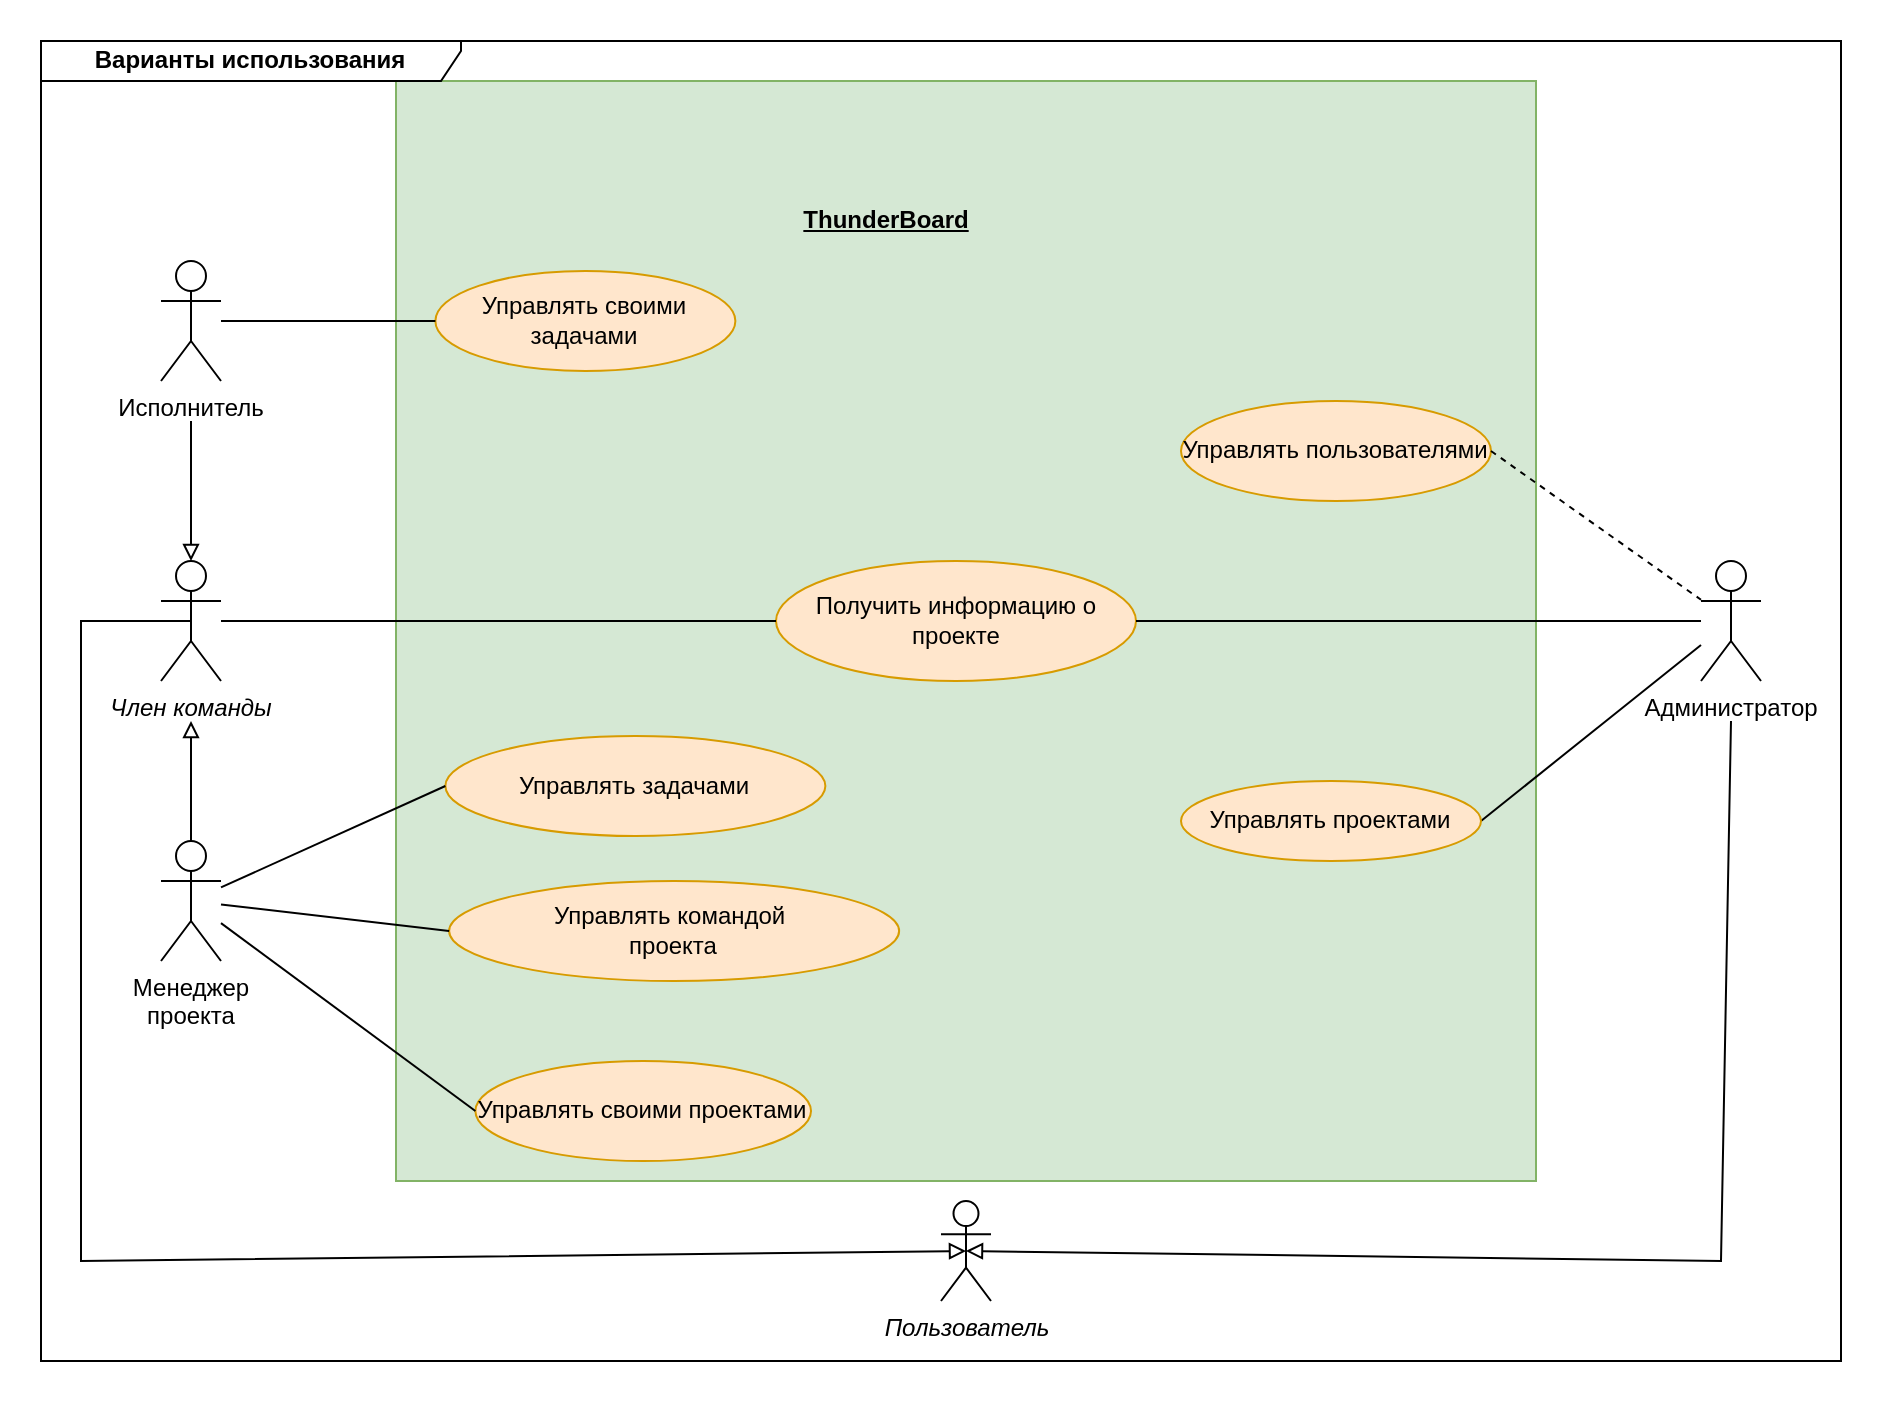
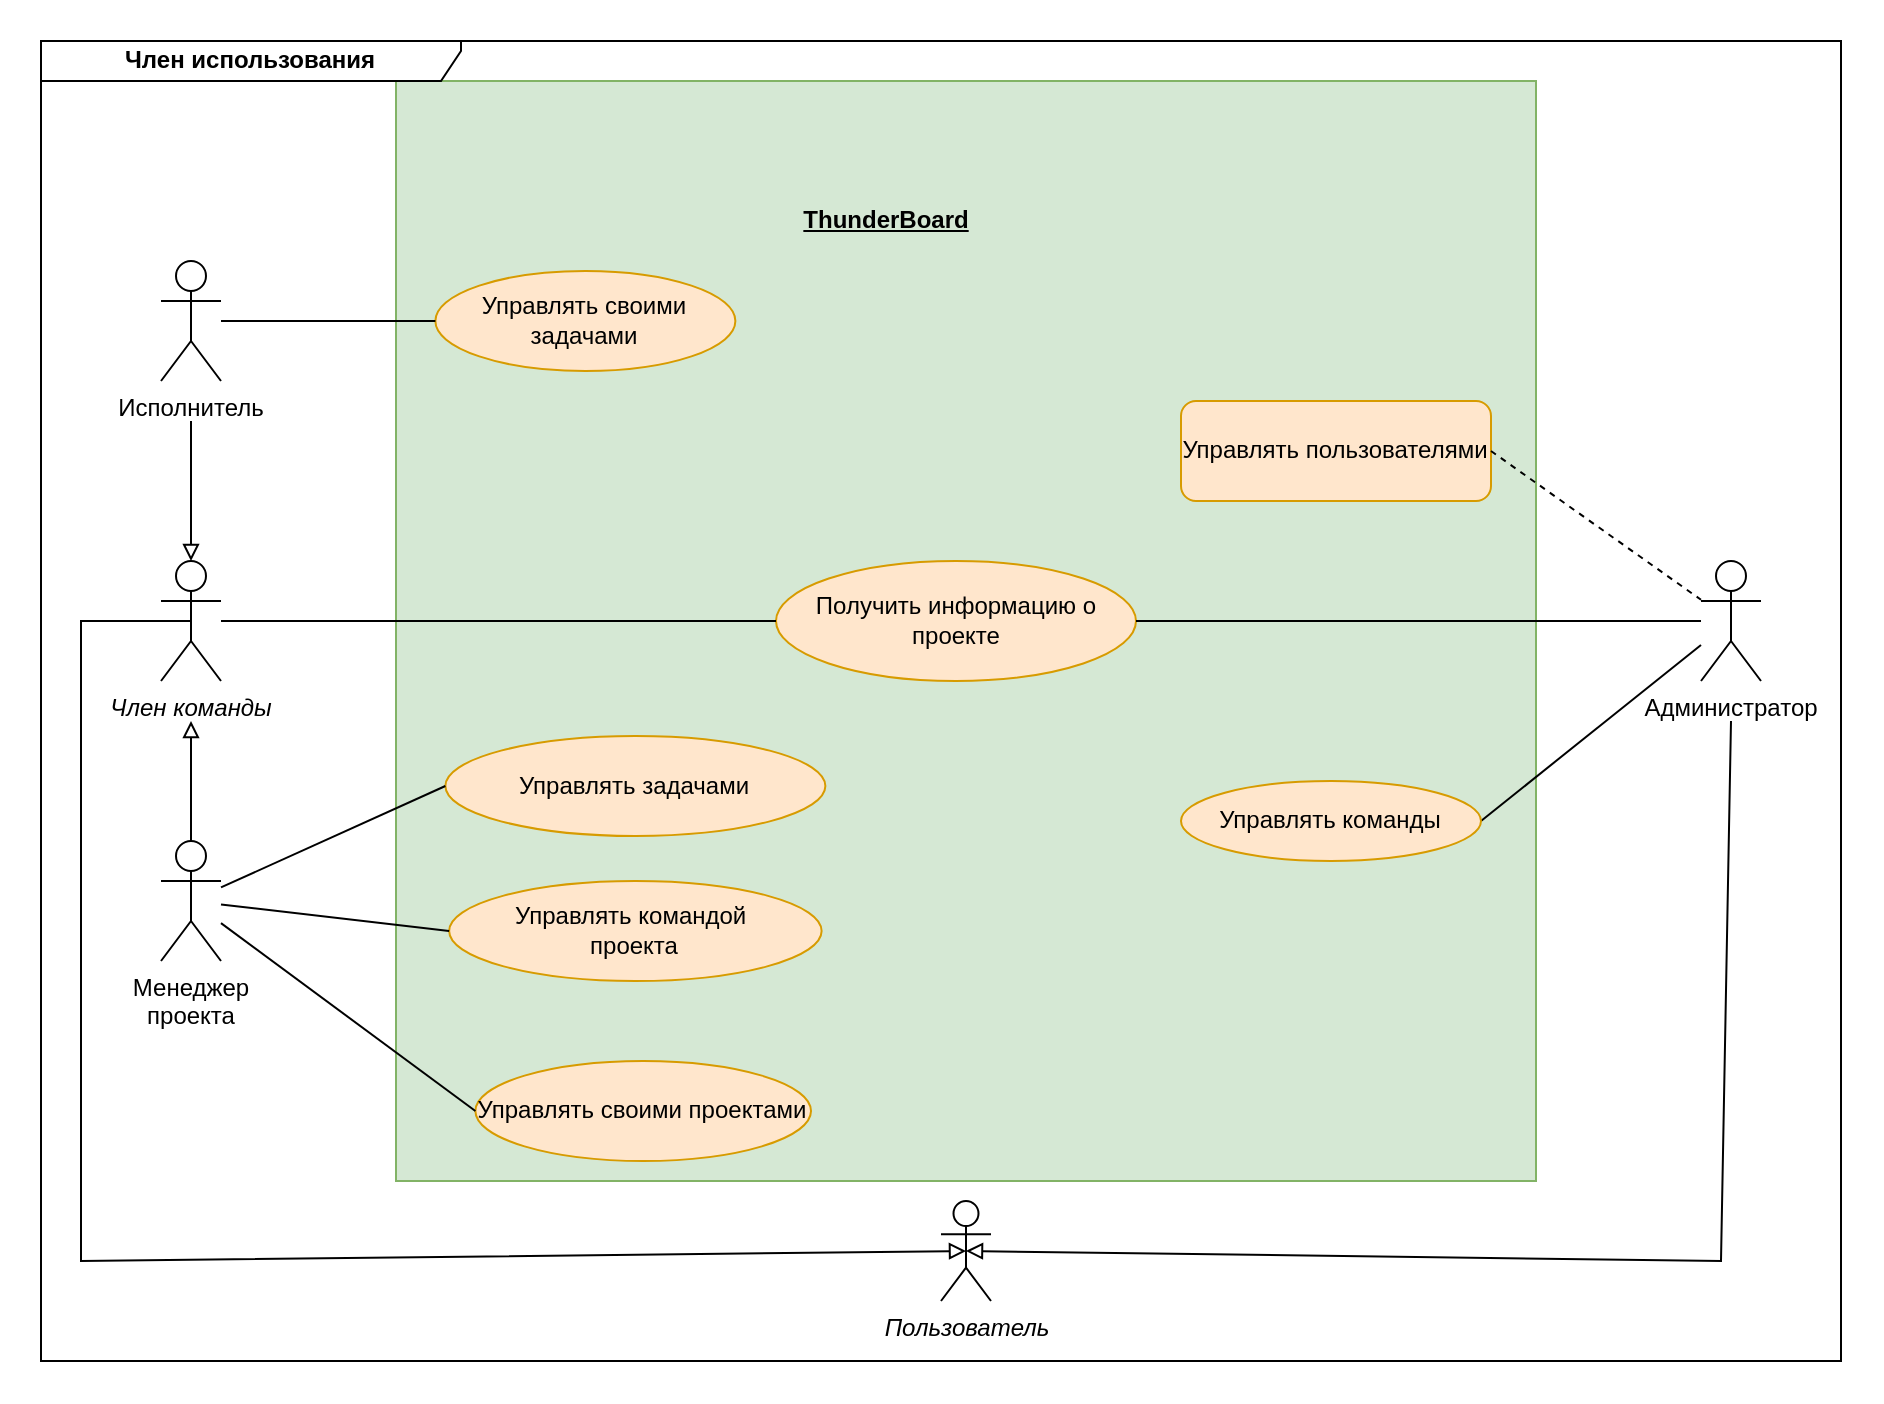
- <mxCell id="12" value="&lt;b&gt;Варианты использования&lt;/b&gt;" style="shape=umlFrame;whiteSpace=wrap;html=1;pointerEvents=0;width=210;height=20;" parent="1" vertex="1"><mxGeometry x="20" y="20" width="900" height="660" as="geometry" /></mxCell>
+ <mxCell id="12" value="&lt;b&gt;Член использования&lt;/b&gt;" style="shape=umlFrame;whiteSpace=wrap;html=1;pointerEvents=0;width=210;height=20;" parent="1" vertex="1"><mxGeometry x="20" y="20" width="900" height="660" as="geometry" /></mxCell>
- <mxCell id="15" value="Управлять пользователями" style="ellipse;whiteSpace=wrap;html=1;fillColor=#ffe6cc;strokeColor=#d79b00;" parent="1" vertex="1"><mxGeometry x="590" y="200" width="155" height="50" as="geometry" /></mxCell>
+ <mxCell id="15" value="Управлять пользователями" style="whiteSpace=wrap;html=1;fillColor=#ffe6cc;strokeColor=#d79b00;rounded=1;" parent="1" vertex="1"><mxGeometry x="590" y="200" width="155" height="50" as="geometry" /></mxCell>
- <mxCell id="25" value="Управлять проектами" style="ellipse;whiteSpace=wrap;html=1;fillColor=#ffe6cc;strokeColor=#d79b00;" parent="1" vertex="1"><mxGeometry x="590" y="390" width="150" height="40" as="geometry" /></mxCell>
+ <mxCell id="25" value="Управлять команды" style="ellipse;whiteSpace=wrap;html=1;fillColor=#ffe6cc;strokeColor=#d79b00;" parent="1" vertex="1"><mxGeometry x="590" y="390" width="150" height="40" as="geometry" /></mxCell>
- <mxCell id="13" value="&lt;div&gt;Управлять командой&amp;nbsp;&lt;/div&gt;&lt;div&gt;проекта&lt;/div&gt;" style="ellipse;whiteSpace=wrap;html=1;fillColor=#ffe6cc;strokeColor=#d79b00;" parent="1" vertex="1"><mxGeometry x="224.06" y="440" width="225" height="50" as="geometry" /></mxCell>
+ <mxCell id="13" value="&lt;div&gt;Управлять командой&amp;nbsp;&lt;/div&gt;&lt;div&gt;проекта&lt;/div&gt;" style="ellipse;whiteSpace=wrap;html=1;fillColor=#ffe6cc;strokeColor=#d79b00;" parent="1" vertex="1"><mxGeometry x="224.06" y="440" width="186.25" height="50" as="geometry" /></mxCell>
